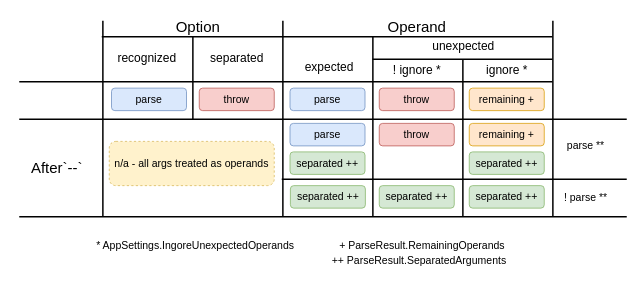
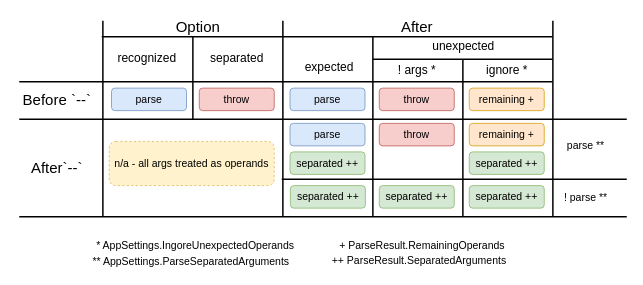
- <mxCell id="12" value="Operand" style="text;html=1;align=center;verticalAlign=middle;resizable=0;points=[];autosize=1;fontSize=20;" vertex="1" parent="1"><mxGeometry x="510" y="20" width="90" height="30" as="geometry" /></mxCell>
+ <mxCell id="12" value="After" style="text;html=1;align=center;verticalAlign=middle;resizable=0;points=[];autosize=1;fontSize=20;" vertex="1" parent="1"><mxGeometry x="510" y="20" width="90" height="30" as="geometry" /></mxCell>
- <mxCell id="21" value="! ignore *" style="text;html=1;align=center;verticalAlign=middle;resizable=0;points=[];autosize=1;fontSize=16;" vertex="1" parent="1"><mxGeometry x="518" y="81" width="74" height="23" as="geometry" /></mxCell>
+ <mxCell id="21" value="! args *" style="text;html=1;align=center;verticalAlign=middle;resizable=0;points=[];autosize=1;fontSize=16;" vertex="1" parent="1"><mxGeometry x="518" y="81" width="74" height="23" as="geometry" /></mxCell>
+ <mxCell id="9" value="Before `--`" style="text;html=1;align=center;verticalAlign=middle;resizable=0;points=[];autosize=1;fontSize=20;" vertex="1" parent="1"><mxGeometry x="20" y="117" width="110" height="30" as="geometry" /></mxCell>
+ <mxCell id="43" value="** AppSettings.ParseSeparatedArguments" style="text;html=1;align=left;verticalAlign=middle;resizable=0;points=[];autosize=1;fontSize=14;" vertex="1" parent="1"><mxGeometry x="120.5" y="337" width="272" height="21" as="geometry" /></mxCell>
